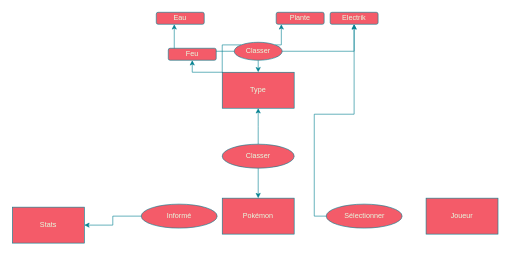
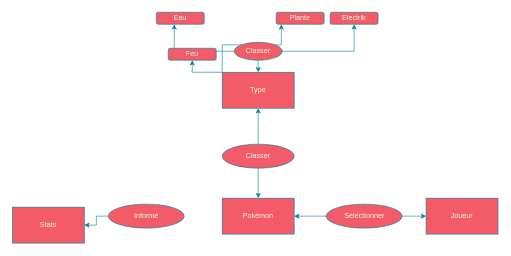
- <mxCell id="9" style="edgeStyle=orthogonalEdgeStyle;rounded=0;orthogonalLoop=1;jettySize=auto;html=1;exitX=0;exitY=0.5;exitDx=0;exitDy=0;labelBackgroundColor=none;strokeColor=#028090;fontColor=default;" parent="1" source="10" target="17" edge="1"><mxGeometry relative="1" as="geometry" /></mxCell>
+ <mxCell id="9" style="edgeStyle=orthogonalEdgeStyle;rounded=0;orthogonalLoop=1;jettySize=auto;html=1;exitX=0;exitY=0.5;exitDx=0;exitDy=0;entryX=1;entryY=0.5;entryDx=0;entryDy=0;labelBackgroundColor=none;strokeColor=#028090;fontColor=default;" parent="1" source="10" target="2" edge="1"><mxGeometry relative="1" as="geometry" /></mxCell>
- <mxCell id="22" value="Informé" style="ellipse;whiteSpace=wrap;html=1;labelBackgroundColor=none;fillColor=#F45B69;strokeColor=#028090;fontColor=#E4FDE1;" parent="1" vertex="1"><mxGeometry x="235" y="340" width="126.5" height="40" as="geometry" /></mxCell>
+ <mxCell id="22" value="Informé" style="ellipse;whiteSpace=wrap;html=1;labelBackgroundColor=none;fillColor=#F45B69;strokeColor=#028090;fontColor=#E4FDE1;" parent="1" vertex="1"><mxGeometry x="180" y="340" width="126.5" height="40" as="geometry" /></mxCell>
+ <mxCell id="8" style="edgeStyle=orthogonalEdgeStyle;rounded=0;orthogonalLoop=1;jettySize=auto;html=1;exitX=1;exitY=0.5;exitDx=0;exitDy=0;entryX=0;entryY=0.5;entryDx=0;entryDy=0;labelBackgroundColor=none;strokeColor=#028090;fontColor=default;" parent="1" source="10" target="7" edge="1"><mxGeometry relative="1" as="geometry" /></mxCell>
